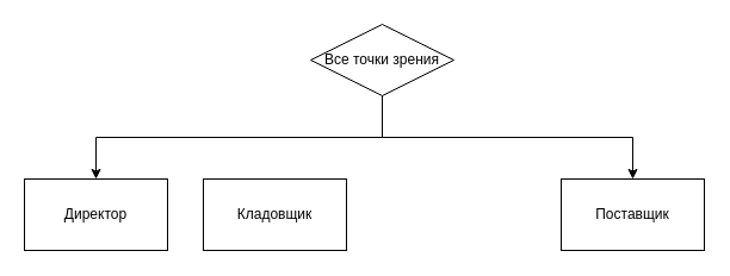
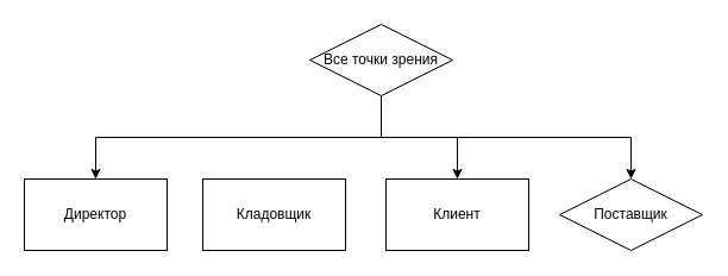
+ <mxCell id="3" style="edgeStyle=orthogonalEdgeStyle;rounded=0;orthogonalLoop=1;jettySize=auto;html=1;entryX=0.5;entryY=0;entryDx=0;entryDy=0;" edge="1" parent="1" source="5" target="7"><mxGeometry relative="1" as="geometry" /></mxCell>
+ <mxCell id="7" value="Клиент" style="rounded=0;whiteSpace=wrap;html=1;" vertex="1" parent="1"><mxGeometry x="324" y="150" width="120" height="60" as="geometry" /></mxCell>
- <mxCell id="8" value="Поставщик" style="rounded=0;whiteSpace=wrap;html=1;" vertex="1" parent="1"><mxGeometry x="470" y="150" width="120" height="60" as="geometry" /></mxCell>
+ <mxCell id="8" value="Поставщик" style="rhombus;whiteSpace=wrap;html=1;" vertex="1" parent="1"><mxGeometry x="470" y="150" width="120" height="60" as="geometry" /></mxCell>
